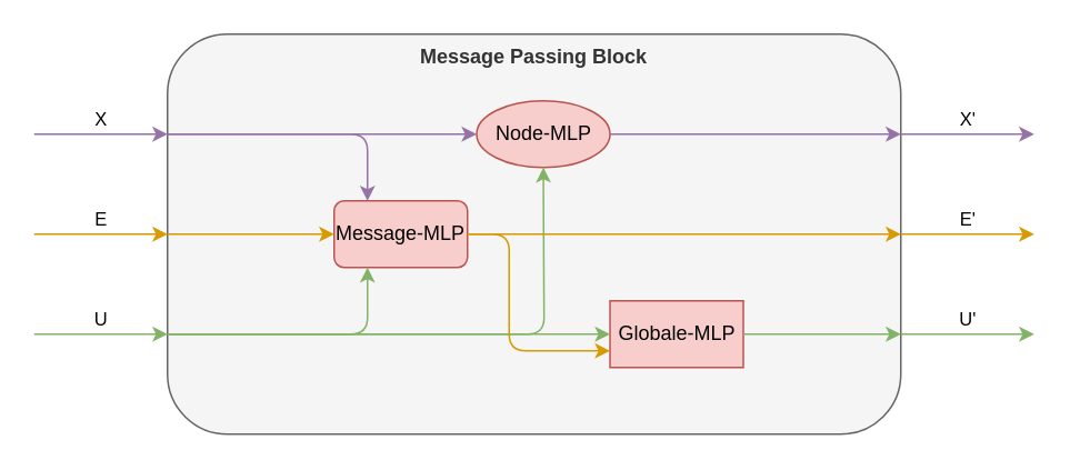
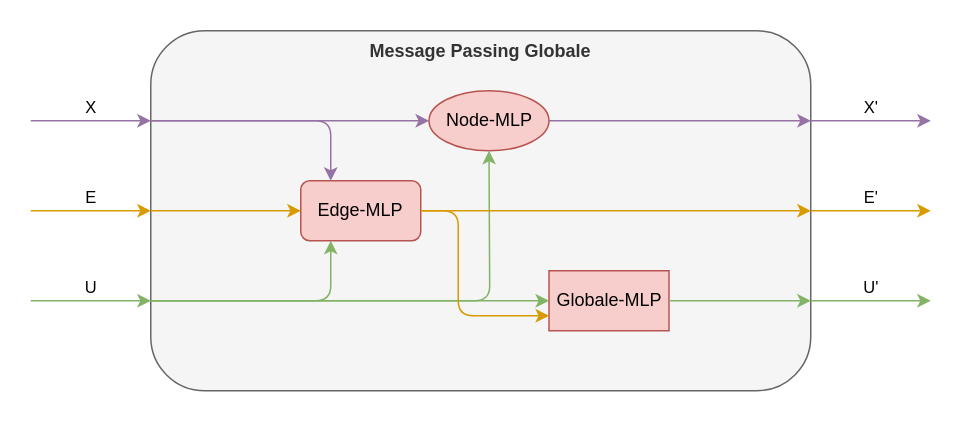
- <mxCell id="2" value="&lt;font style=&quot;font-size: 12px;&quot;&gt;Message Passing Block&lt;/font&gt;" style="rounded=1;whiteSpace=wrap;html=1;fillColor=#f5f5f5;fontColor=#333333;strokeColor=#666666;verticalAlign=top;fontStyle=1;fontSize=12;" parent="1" vertex="1"><mxGeometry x="100" y="20" width="440" height="240" as="geometry" /></mxCell>
+ <mxCell id="2" value="&lt;font style=&quot;font-size: 12px;&quot;&gt;Message Passing Globale&lt;/font&gt;" style="rounded=1;whiteSpace=wrap;html=1;fillColor=#f5f5f5;fontColor=#333333;strokeColor=#666666;verticalAlign=top;fontStyle=1;fontSize=12;" parent="1" vertex="1"><mxGeometry x="100" y="20" width="440" height="240" as="geometry" /></mxCell>
- <mxCell id="10" value="Message-MLP" style="rounded=1;whiteSpace=wrap;html=1;fillColor=#f8cecc;strokeColor=#b85450;" parent="1" vertex="1"><mxGeometry x="200" y="120" width="80" height="40" as="geometry" /></mxCell>
+ <mxCell id="10" value="Edge-MLP" style="rounded=1;whiteSpace=wrap;html=1;fillColor=#f8cecc;strokeColor=#b85450;" parent="1" vertex="1"><mxGeometry x="200" y="120" width="80" height="40" as="geometry" /></mxCell>
